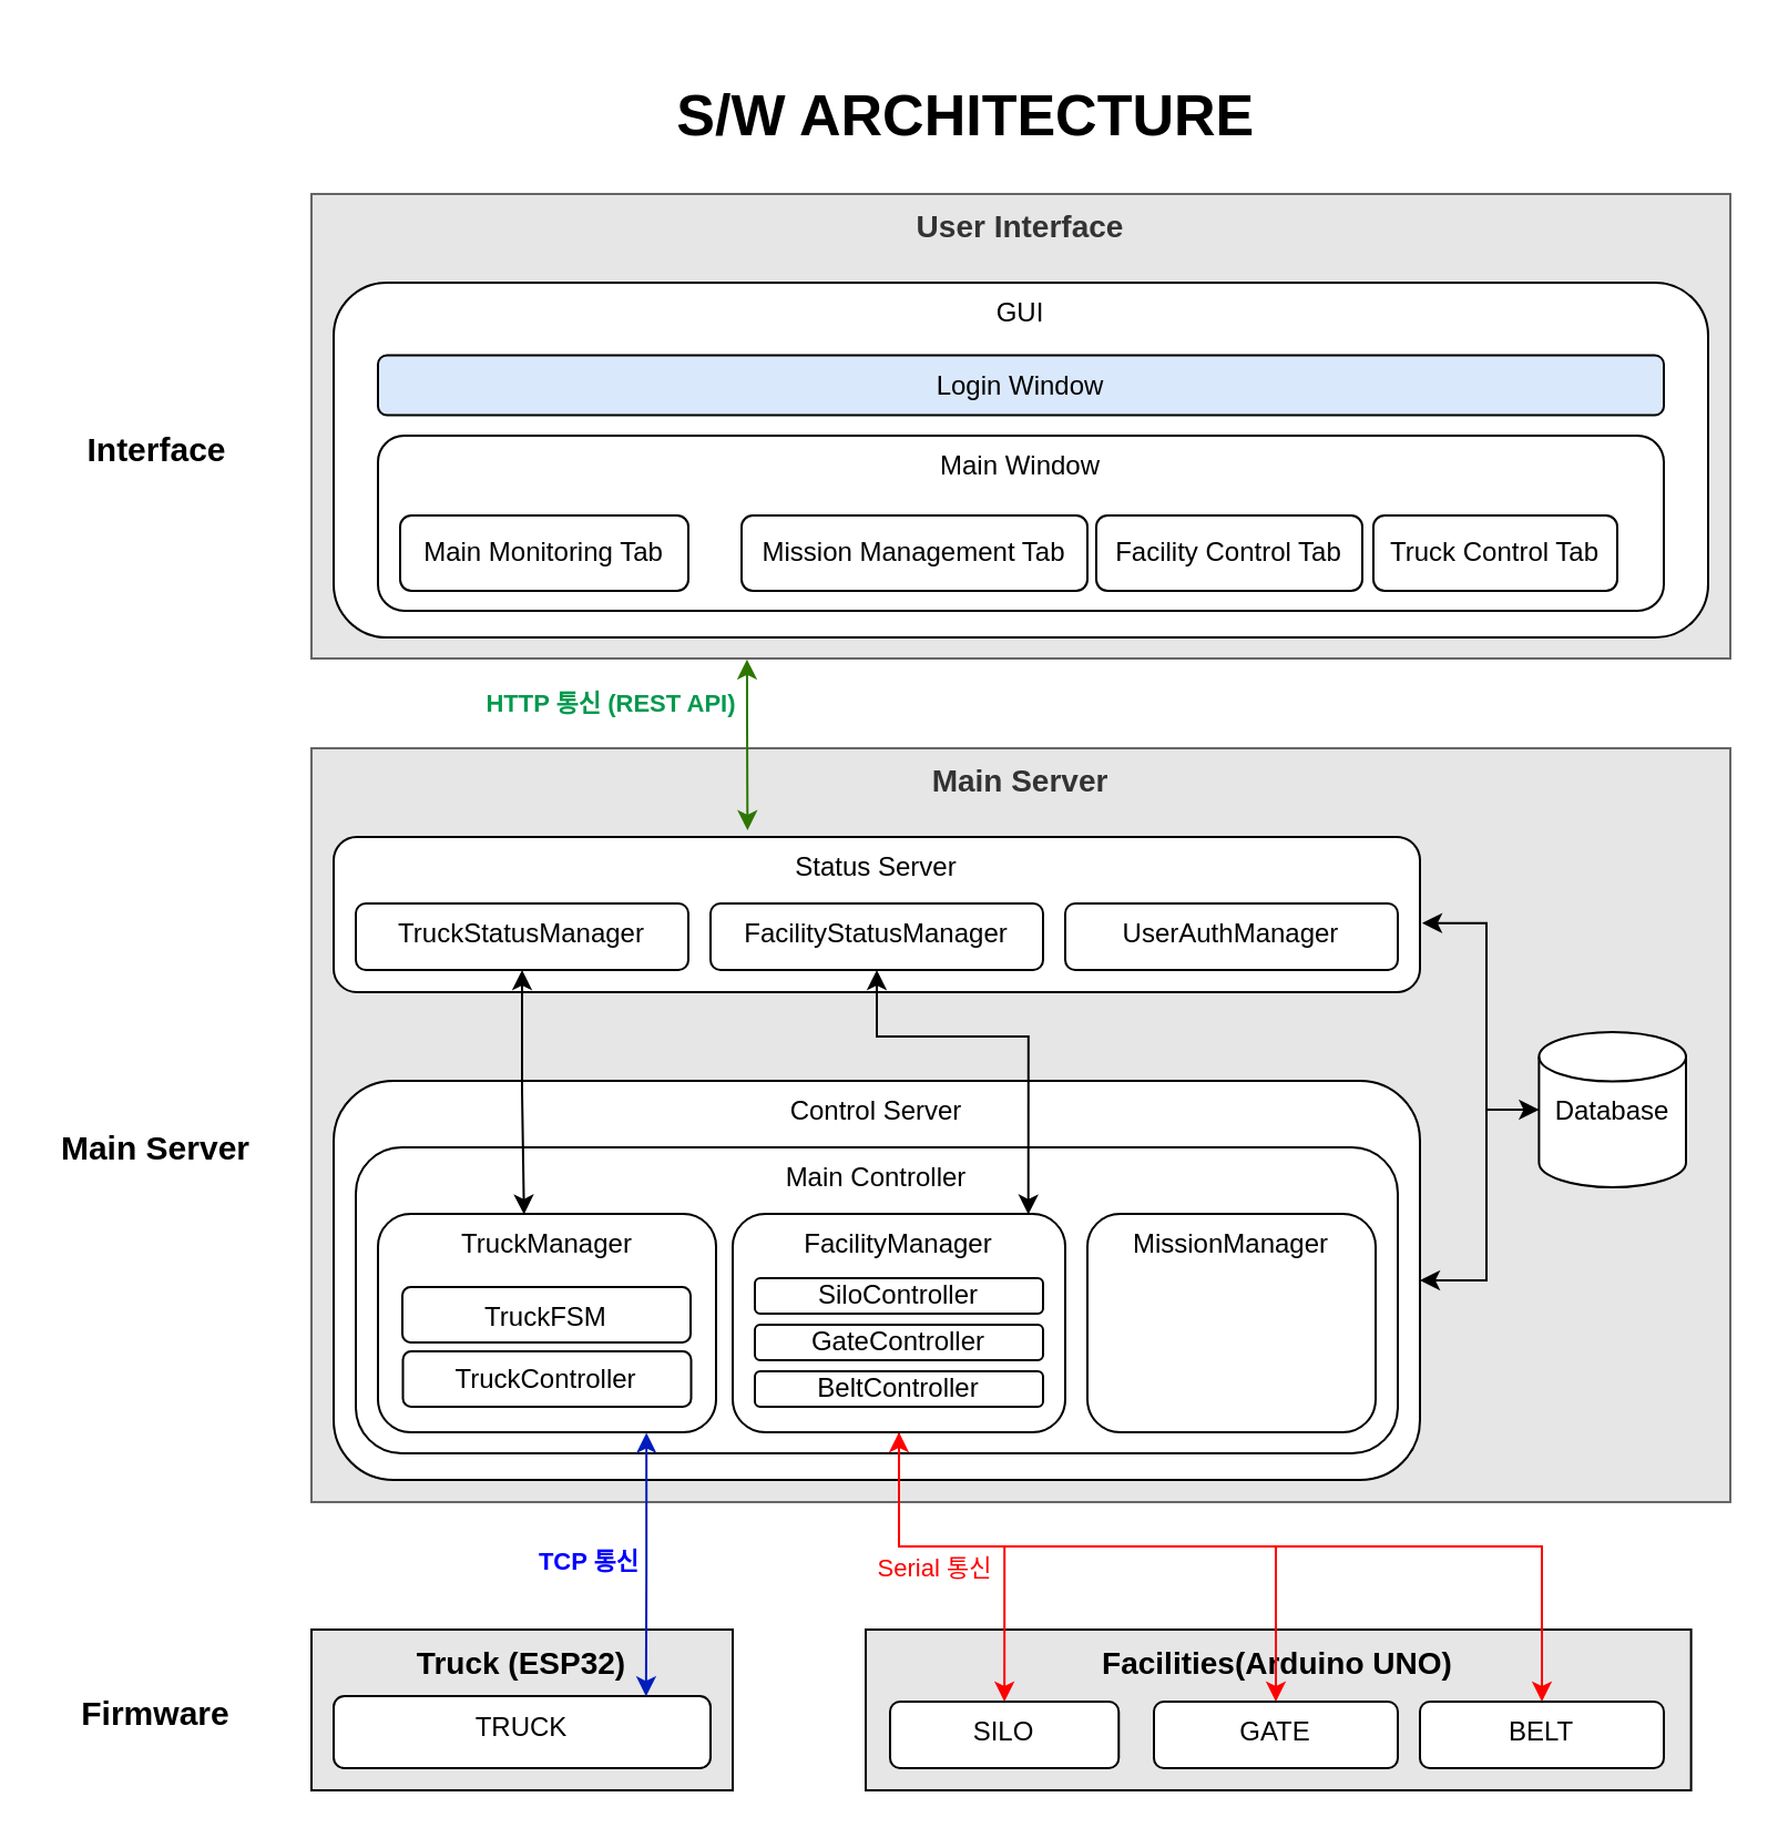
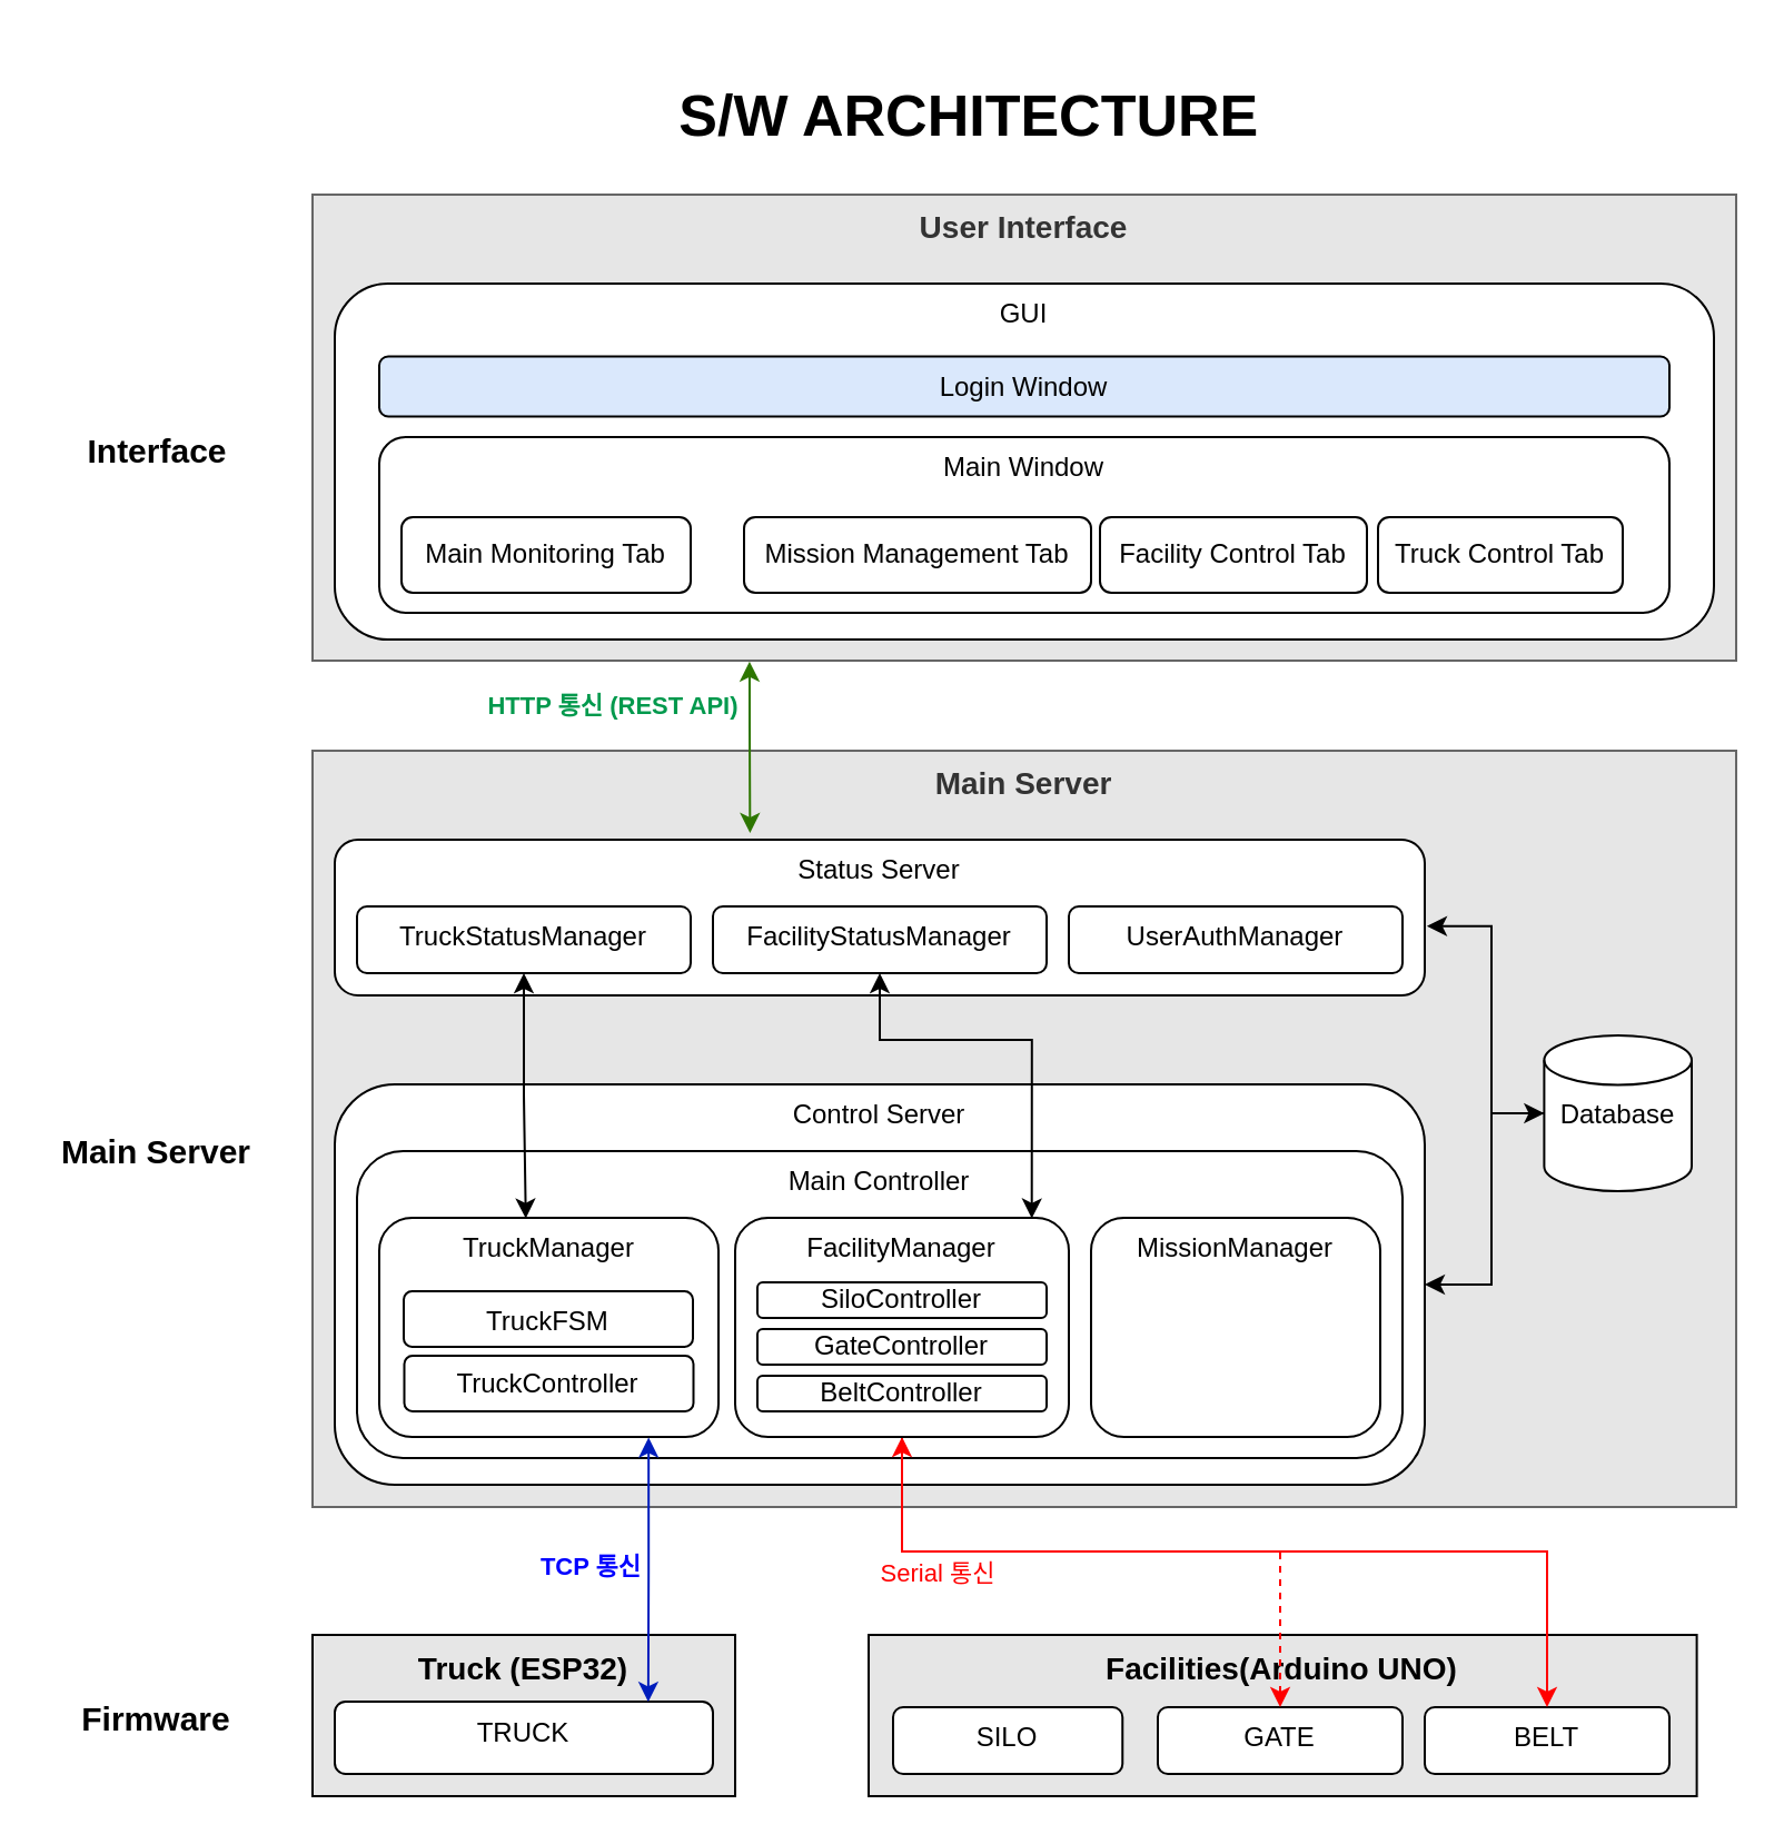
- <mxCell id="24" style="edgeStyle=orthogonalEdgeStyle;rounded=0;orthogonalLoop=1;jettySize=auto;html=1;entryX=0.5;entryY=0;entryDx=0;entryDy=0;strokeColor=light-dark(#ff0000, #ededed);" edge="1" parent="1" source="27" target="18"><mxGeometry relative="1" as="geometry"><Array as="points"><mxPoint x="405" y="697" /><mxPoint x="575" y="697" /></Array></mxGeometry></mxCell>
+ <mxCell id="24" style="edgeStyle=orthogonalEdgeStyle;rounded=0;orthogonalLoop=1;jettySize=auto;html=1;entryX=0.5;entryY=0;entryDx=0;entryDy=0;strokeColor=light-dark(#ff0000, #ededed);dashed=1;" edge="1" parent="1" source="27" target="18"><mxGeometry relative="1" as="geometry"><Array as="points"><mxPoint x="405" y="697" /><mxPoint x="575" y="697" /></Array></mxGeometry></mxCell>
- <mxCell id="23" style="edgeStyle=orthogonalEdgeStyle;rounded=0;orthogonalLoop=1;jettySize=auto;html=1;entryX=0.5;entryY=0;entryDx=0;entryDy=0;strokeColor=light-dark(#ff0000, #ededed);" edge="1" parent="1" source="27" target="17"><mxGeometry relative="1" as="geometry"><Array as="points"><mxPoint x="405" y="697" /><mxPoint x="453" y="697" /><mxPoint x="453" y="767" /></Array></mxGeometry></mxCell>
